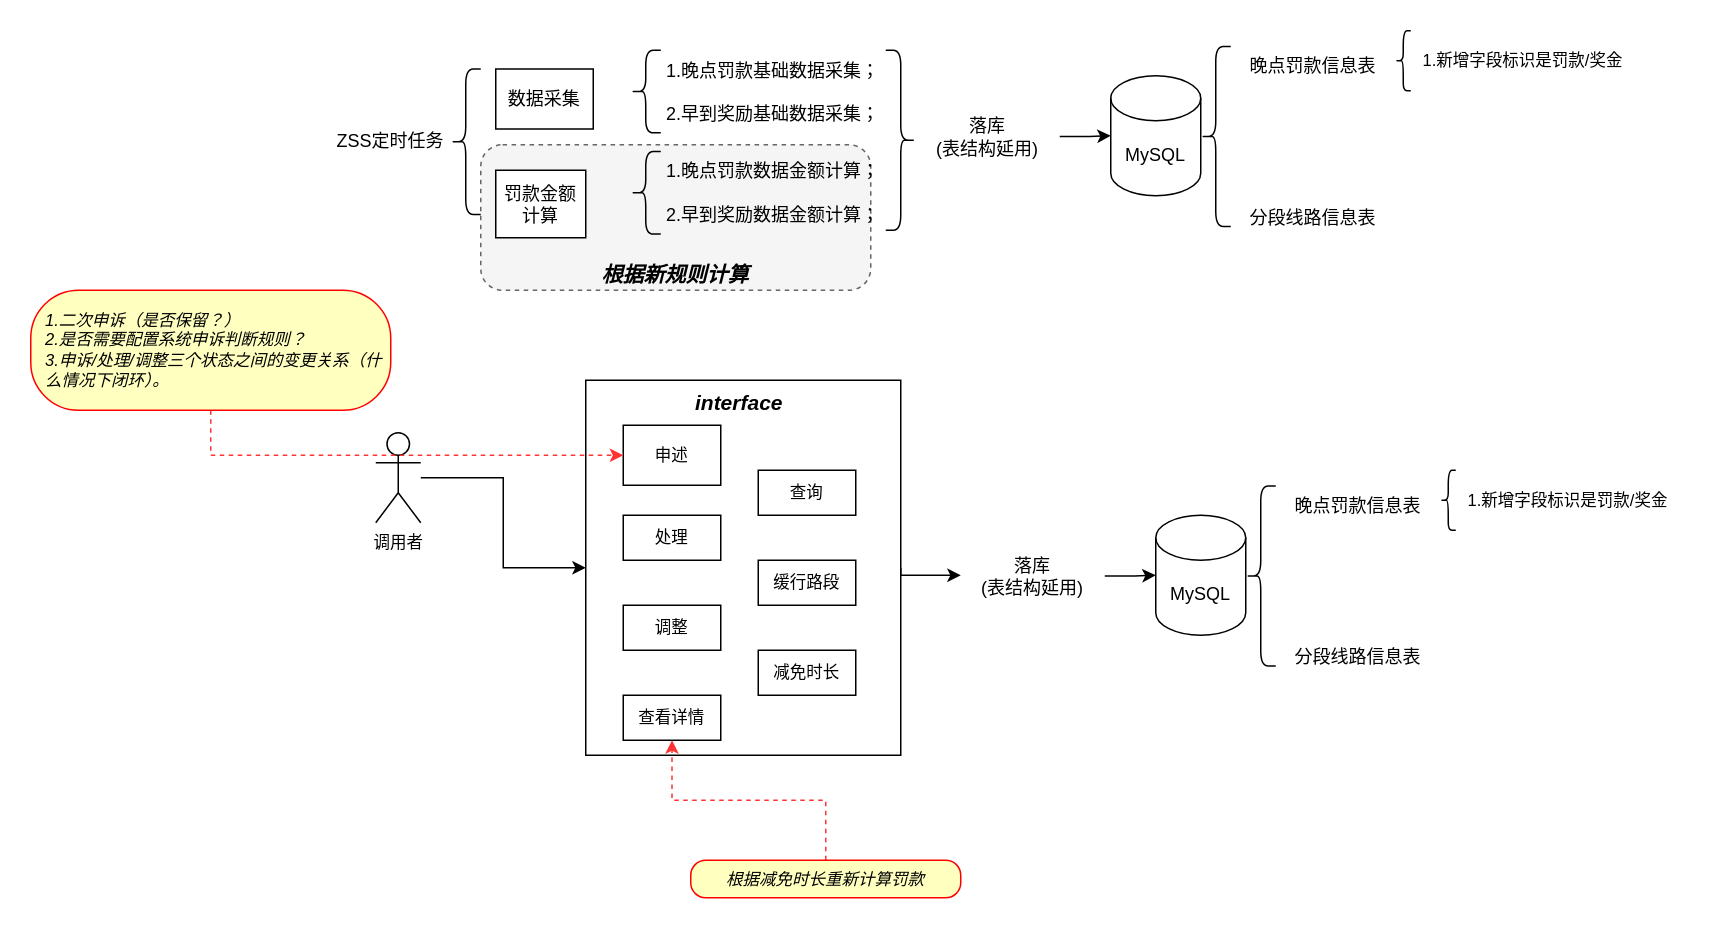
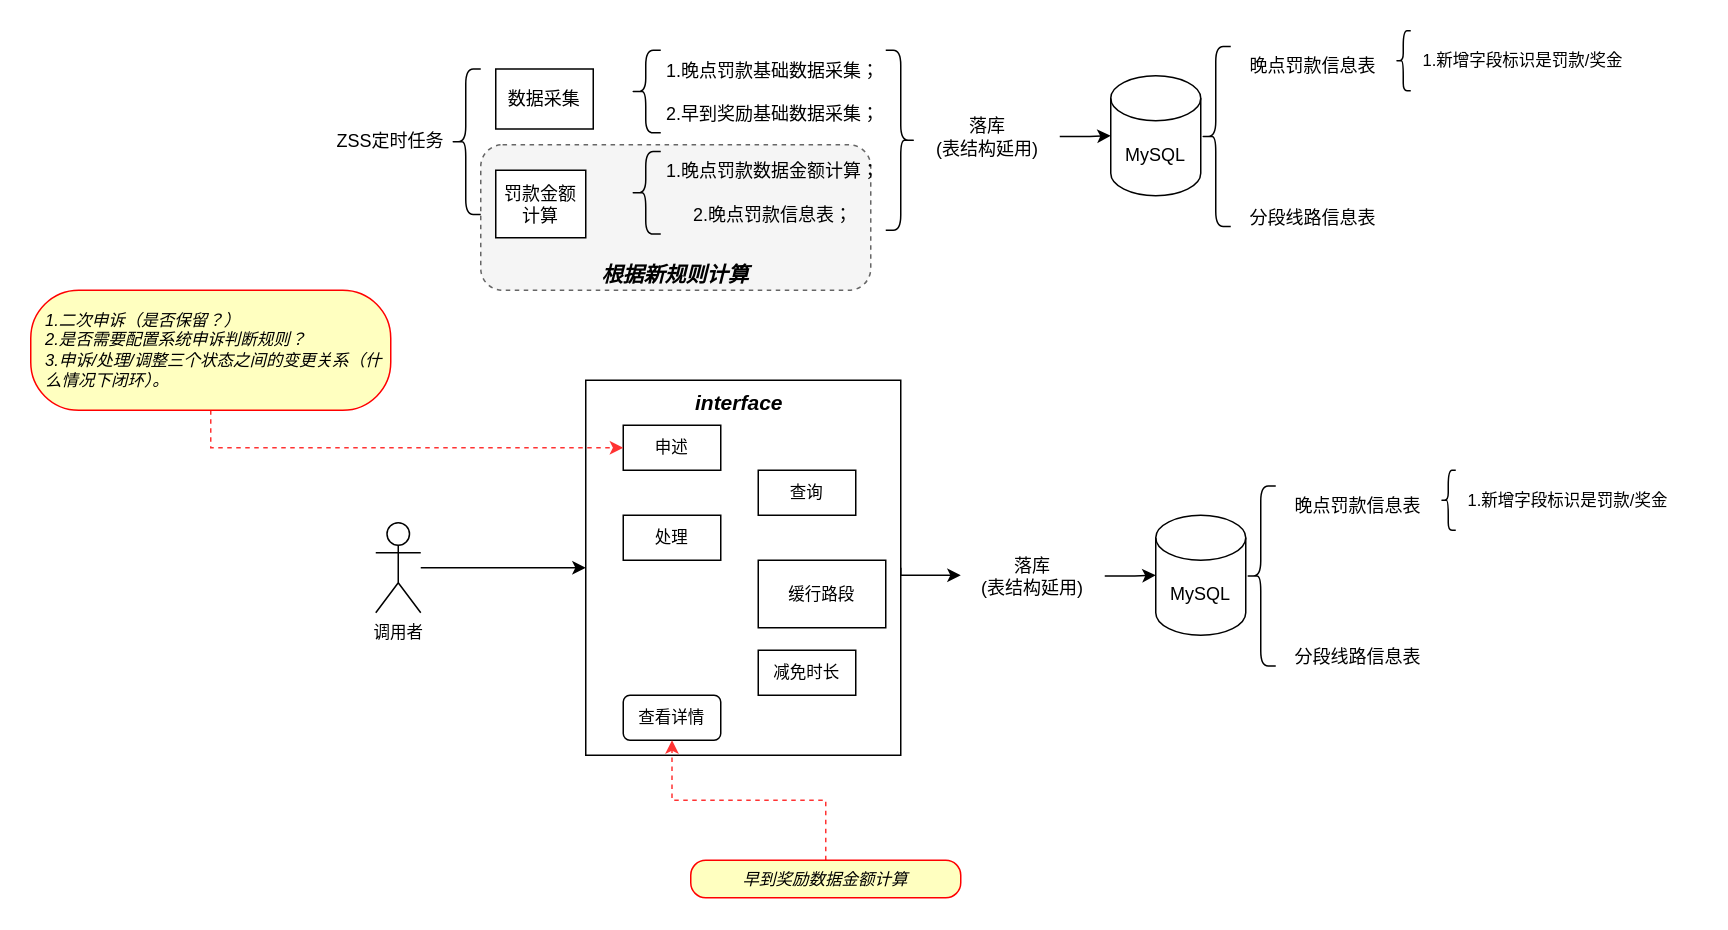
- <mxCell id="10" value="1.晚点罚款数据金额计算；&lt;br&gt;&lt;br&gt;2.早到奖励数据金额计算；" style="text;html=1;strokeColor=none;fillColor=none;align=center;verticalAlign=middle;whiteSpace=wrap;rounded=0;" vertex="1" parent="1"><mxGeometry x="440" y="103" width="150" height="50" as="geometry" /></mxCell>
+ <mxCell id="10" value="1.晚点罚款数据金额计算；&lt;br&gt;&lt;br&gt;2.晚点罚款信息表；" style="text;html=1;strokeColor=none;fillColor=none;align=center;verticalAlign=middle;whiteSpace=wrap;rounded=0;" vertex="1" parent="1"><mxGeometry x="440" y="103" width="150" height="50" as="geometry" /></mxCell>
- <mxCell id="22" value="申述" style="rounded=0;whiteSpace=wrap;html=1;fontSize=11;" vertex="1" parent="1"><mxGeometry x="415" y="283" width="65" height="40" as="geometry" /></mxCell>
+ <mxCell id="22" value="申述" style="rounded=0;whiteSpace=wrap;html=1;fontSize=11;" vertex="1" parent="1"><mxGeometry x="415" y="283" width="65" height="30" as="geometry" /></mxCell>
- <mxCell id="32" value="调用者" style="shape=umlActor;verticalLabelPosition=bottom;verticalAlign=top;html=1;fontSize=11;" vertex="1" parent="1"><mxGeometry x="250" y="288" width="30" height="60" as="geometry" /></mxCell>
+ <mxCell id="32" value="调用者" style="shape=umlActor;verticalLabelPosition=bottom;verticalAlign=top;html=1;fontSize=11;" vertex="1" parent="1"><mxGeometry x="250" y="348" width="30" height="60" as="geometry" /></mxCell>
- <mxCell id="27" value="缓行路段" style="rounded=0;whiteSpace=wrap;html=1;fontSize=11;" vertex="1" parent="1"><mxGeometry x="505" y="373" width="65" height="30" as="geometry" /></mxCell>
+ <mxCell id="27" value="缓行路段" style="rounded=0;whiteSpace=wrap;html=1;fontSize=11;" vertex="1" parent="1"><mxGeometry x="505" y="373" width="85" height="45" as="geometry" /></mxCell>
- <mxCell id="24" value="调整" style="rounded=0;whiteSpace=wrap;html=1;fontSize=11;" vertex="1" parent="1"><mxGeometry x="415" y="403" width="65" height="30" as="geometry" /></mxCell>
- <mxCell id="25" value="查看详情" style="rounded=0;whiteSpace=wrap;html=1;fontSize=11;" vertex="1" parent="1"><mxGeometry x="415" y="463" width="65" height="30" as="geometry" /></mxCell>
+ <mxCell id="25" value="查看详情" style="whiteSpace=wrap;html=1;fontSize=11;rounded=1;" vertex="1" parent="1"><mxGeometry x="415" y="463" width="65" height="30" as="geometry" /></mxCell>
- <mxCell id="30" value="根据减免时长重新计算罚款" style="rounded=1;whiteSpace=wrap;html=1;arcSize=40;fontColor=#000000;fillColor=#ffffc0;strokeColor=#ff0000;fontSize=11;fontStyle=2" vertex="1" parent="1"><mxGeometry x="460" y="573" width="180" height="25" as="geometry" /></mxCell>
+ <mxCell id="30" value="早到奖励数据金额计算" style="rounded=1;whiteSpace=wrap;html=1;arcSize=40;fontColor=#000000;fillColor=#ffffc0;strokeColor=#ff0000;fontSize=11;fontStyle=2" vertex="1" parent="1"><mxGeometry x="460" y="573" width="180" height="25" as="geometry" /></mxCell>
